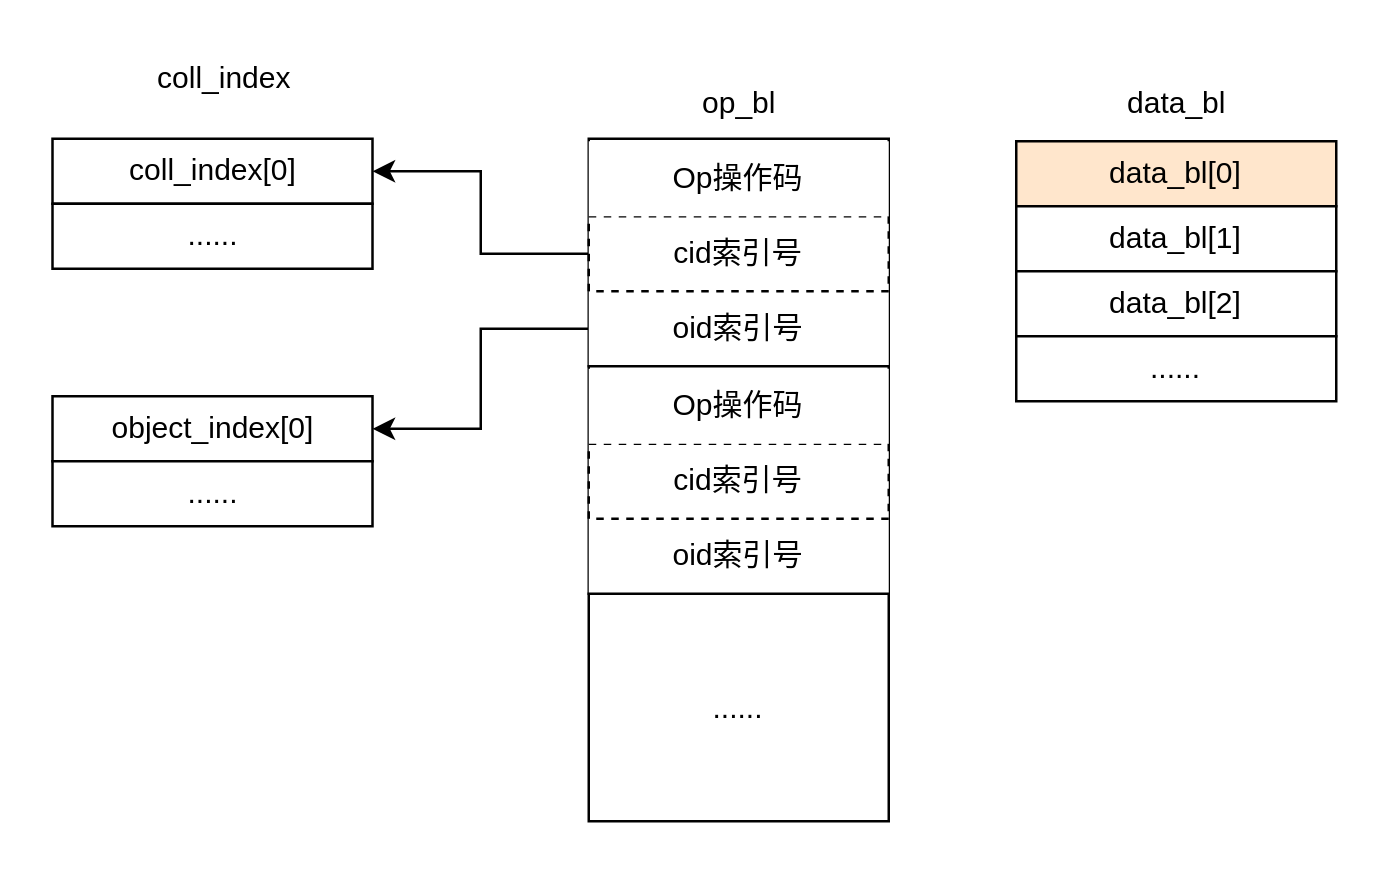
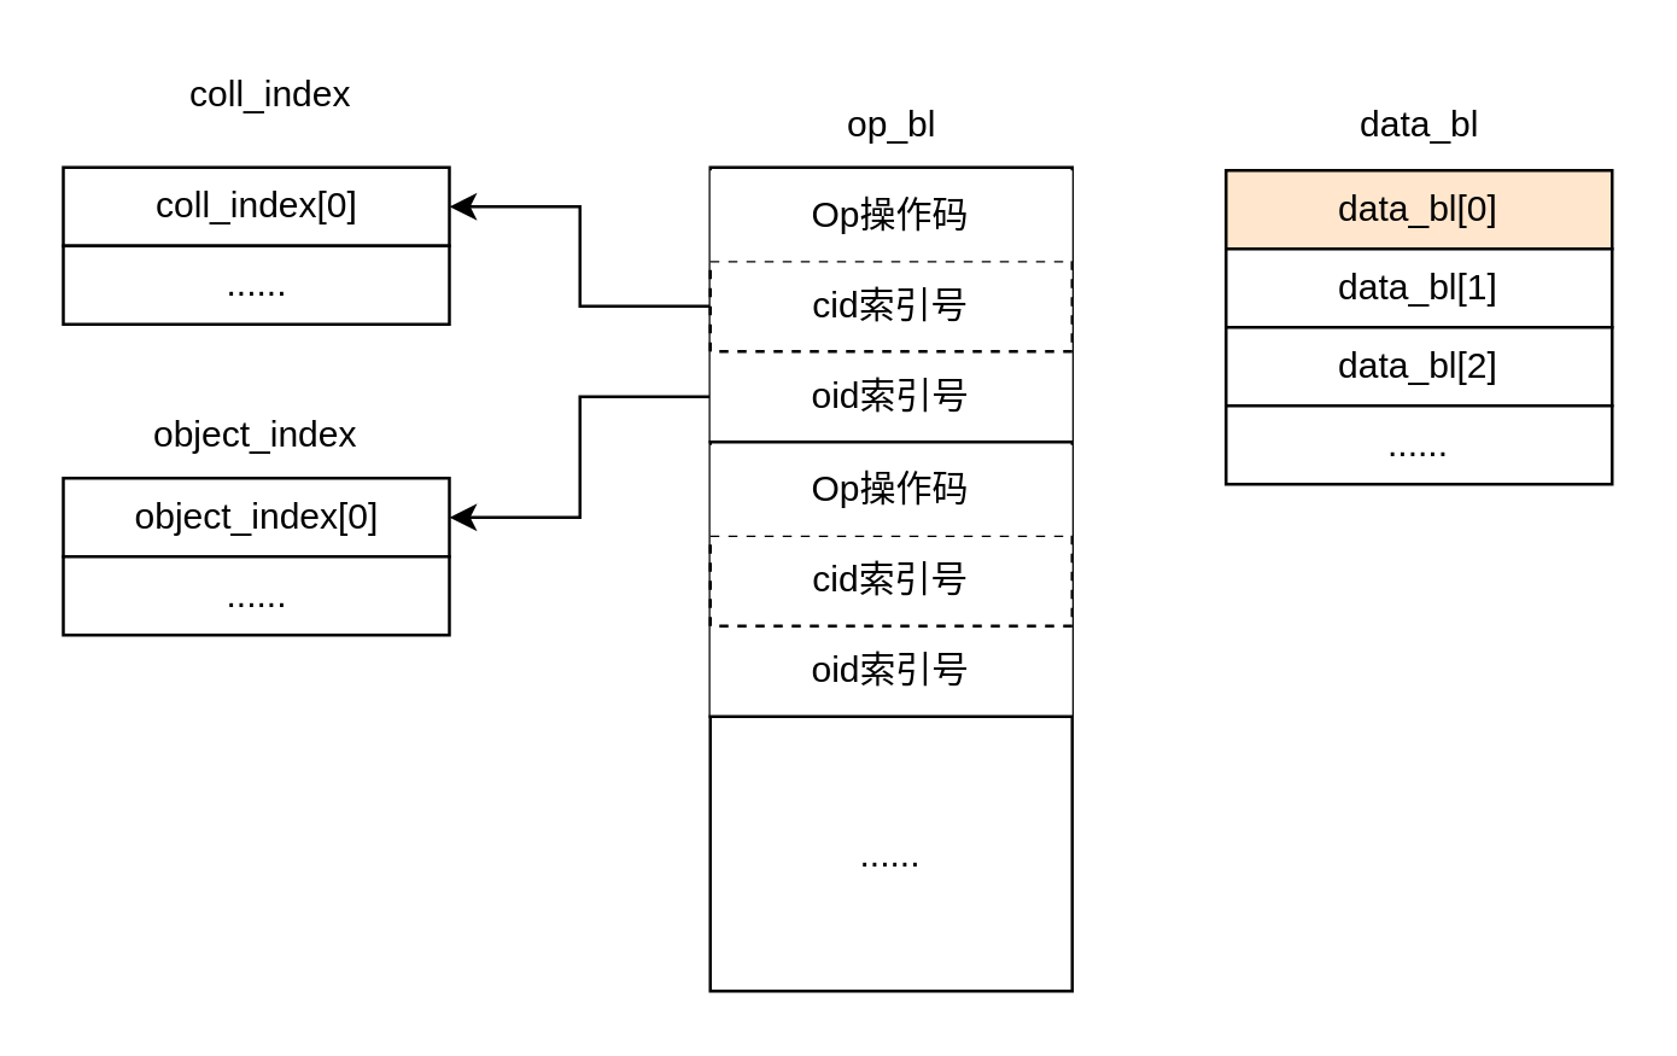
+ <mxCell id="17" value="object_index" style="text;html=1;strokeColor=none;fillColor=none;align=center;verticalAlign=middle;whiteSpace=wrap;rounded=0;" vertex="1" parent="1"><mxGeometry x="45" y="134" width="79" height="20" as="geometry" /></mxCell>
